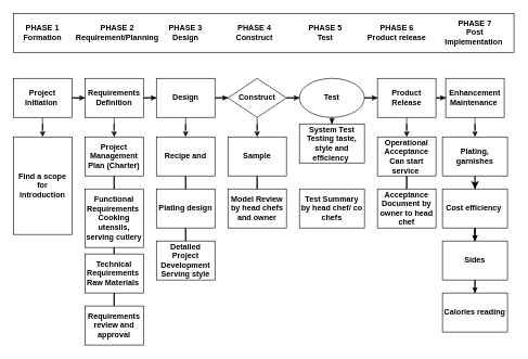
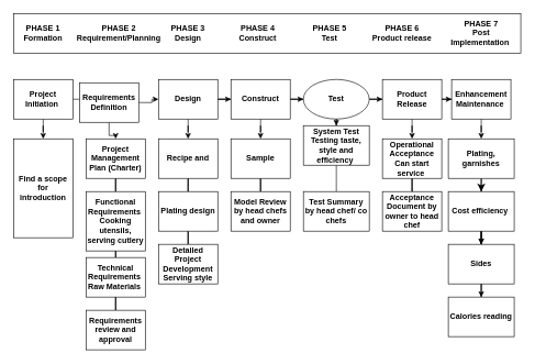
- <mxCell id="15" value="Requirements Definition" style="rounded=0;whiteSpace=wrap;html=1;fontStyle=1" parent="1" vertex="1"><mxGeometry x="130" y="120" width="90" height="60" as="geometry" /></mxCell>
+ <mxCell id="15" value="Requirements Definition" style="rounded=0;whiteSpace=wrap;html=1;fontStyle=1" parent="1" vertex="1"><mxGeometry x="120" y="125" width="90" height="60" as="geometry" /></mxCell>
- <mxCell id="21" value="Construct" style="rhombus;whiteSpace=wrap;html=1;fontStyle=1;" parent="1" vertex="1"><mxGeometry x="350" y="120" width="90" height="60" as="geometry" /></mxCell>
+ <mxCell id="21" value="Construct" style="rounded=0;whiteSpace=wrap;html=1;fontStyle=1" parent="1" vertex="1"><mxGeometry x="350" y="120" width="90" height="60" as="geometry" /></mxCell>
+ <mxCell id="36" value="" style="edgeStyle=orthogonalEdgeStyle;rounded=0;orthogonalLoop=1;jettySize=auto;html=1;endArrow=none;endFill=0;fontStyle=1" parent="1" source="37" target="38" edge="1"><mxGeometry relative="1" as="geometry" /></mxCell>
